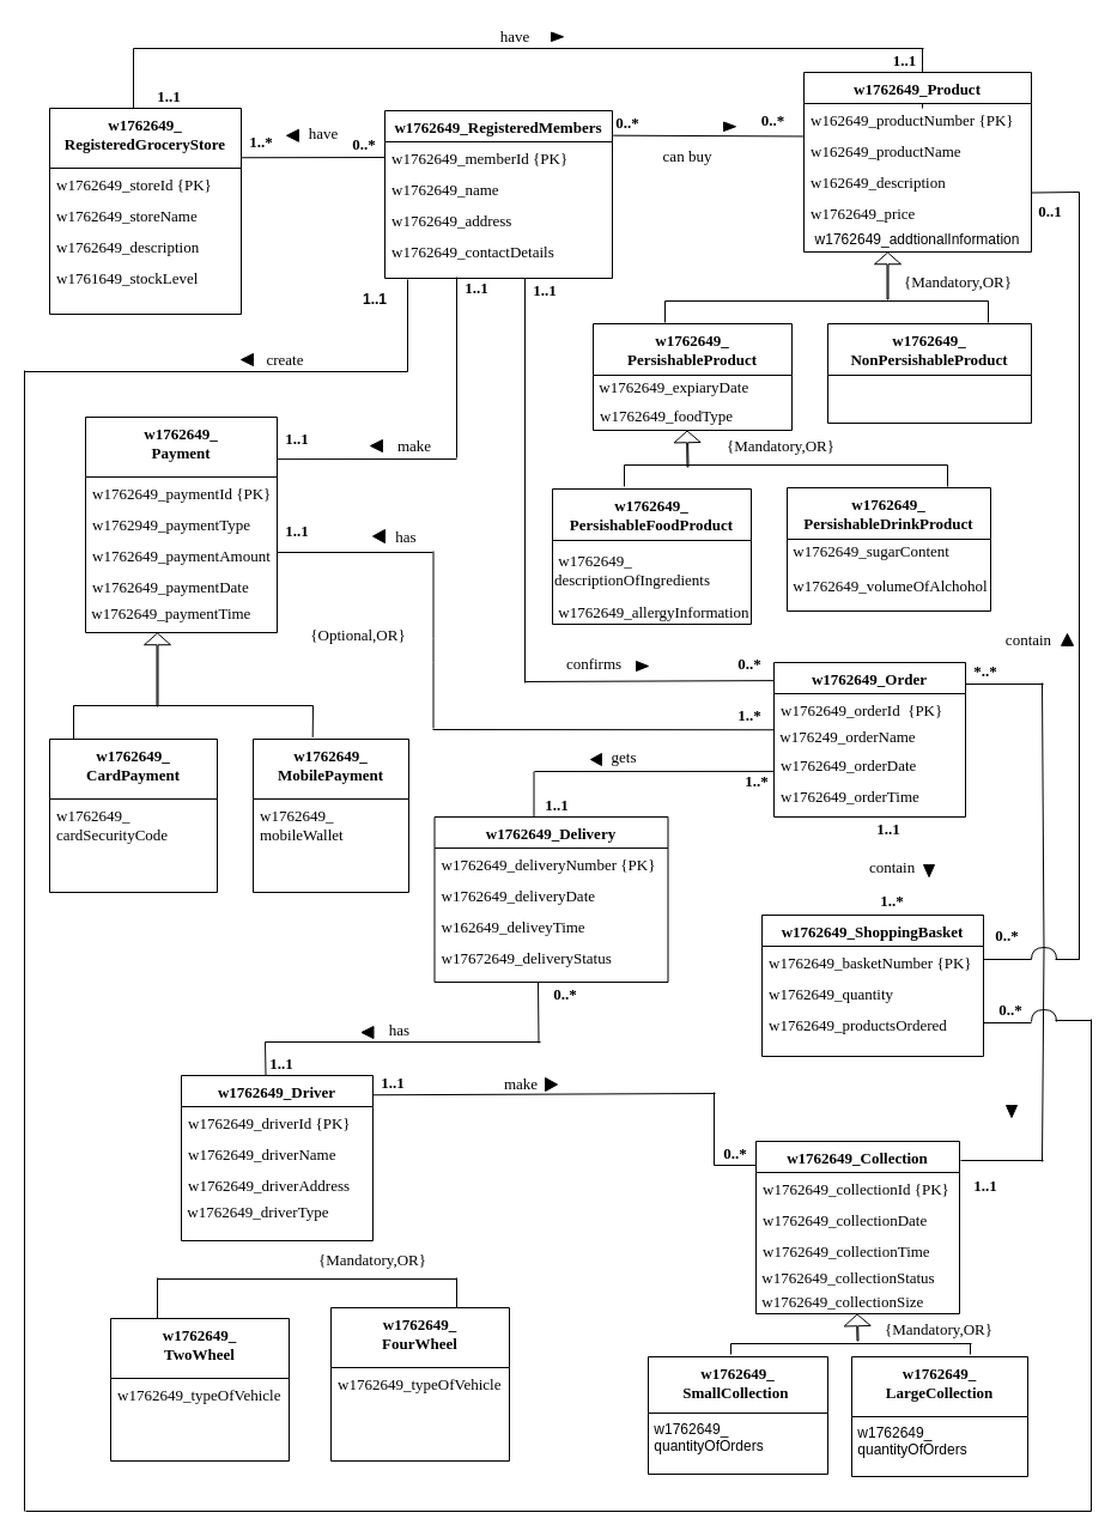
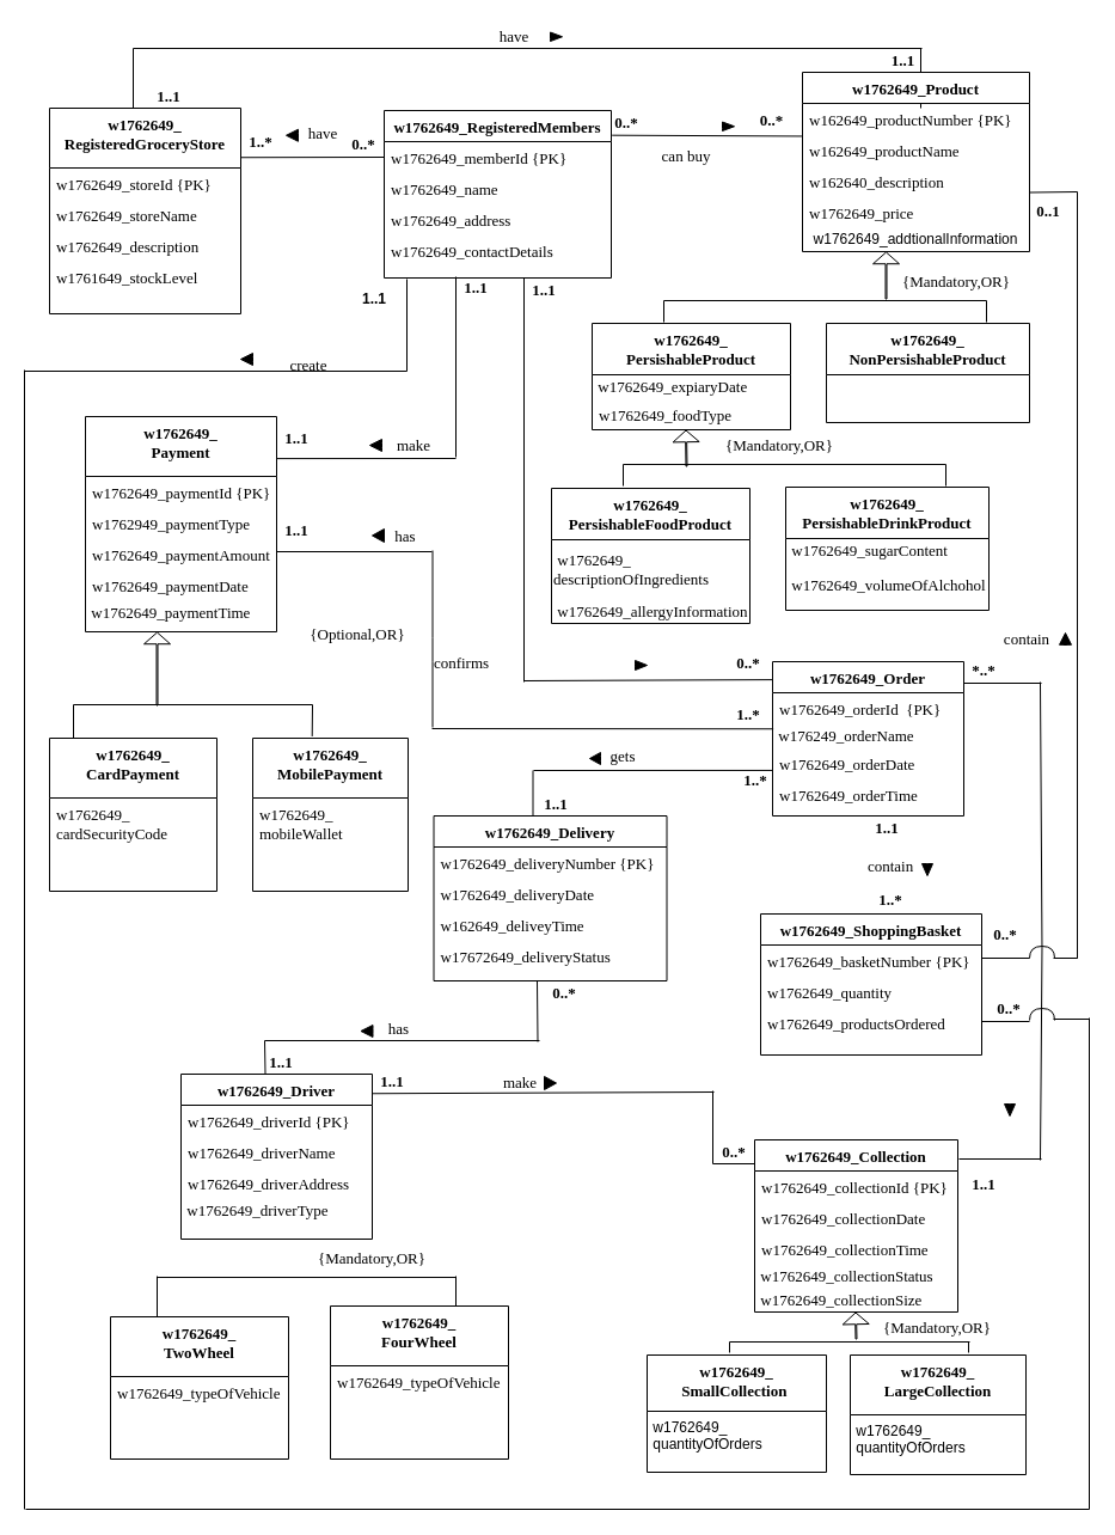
- <mxCell id="155" value="w162649_description" style="text;align=left;verticalAlign=top;spacingLeft=4;spacingRight=4;overflow=hidden;rotatable=0;points=[[0,0.5],[1,0.5]];portConstraint=eastwest;rounded=0;shadow=0;html=0;fontFamily=calibri;fontSize=13;" parent="152" vertex="1"><mxGeometry y="78" width="190" height="26" as="geometry" /></mxCell>
+ <mxCell id="155" value="w162640_description" style="text;align=left;verticalAlign=top;spacingLeft=4;spacingRight=4;overflow=hidden;rotatable=0;points=[[0,0.5],[1,0.5]];portConstraint=eastwest;rounded=0;shadow=0;html=0;fontFamily=calibri;fontSize=13;" parent="152" vertex="1"><mxGeometry y="78" width="190" height="26" as="geometry" /></mxCell>
- <mxCell id="178" value="create" style="text;html=1;strokeColor=none;fillColor=none;align=center;verticalAlign=middle;whiteSpace=wrap;rounded=0;fontFamily=calibri;fontSize=13;" parent="1" vertex="1"><mxGeometry x="218" y="290" width="40" height="20" as="geometry" /></mxCell>
+ <mxCell id="178" value="create" style="text;html=1;strokeColor=none;fillColor=none;align=center;verticalAlign=middle;whiteSpace=wrap;rounded=0;fontFamily=calibri;fontSize=13;" parent="1" vertex="1"><mxGeometry x="238" y="295" width="40" height="20" as="geometry" /></mxCell>
- <mxCell id="33" value="confirms" style="text;html=1;strokeColor=none;fillColor=none;align=center;verticalAlign=middle;whiteSpace=wrap;rounded=0;fontFamily=calibri;fontSize=13;" parent="1" vertex="1"><mxGeometry x="476" y="544" width="40" height="20" as="geometry" /></mxCell>
+ <mxCell id="33" value="confirms" style="text;html=1;strokeColor=none;fillColor=none;align=center;verticalAlign=middle;whiteSpace=wrap;rounded=0;fontFamily=calibri;fontSize=13;" parent="1" vertex="1"><mxGeometry x="366" y="544" width="40" height="20" as="geometry" /></mxCell>
